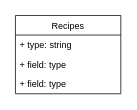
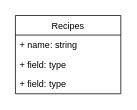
- <mxCell id="3" value="+ type: string" style="text;strokeColor=none;fillColor=none;align=left;verticalAlign=top;spacingLeft=4;spacingRight=4;overflow=hidden;rotatable=0;points=[[0,0.5],[1,0.5]];portConstraint=eastwest;" vertex="1" parent="2"><mxGeometry y="26" width="140" height="26" as="geometry" /></mxCell>
+ <mxCell id="3" value="+ name: string" style="text;strokeColor=none;fillColor=none;align=left;verticalAlign=top;spacingLeft=4;spacingRight=4;overflow=hidden;rotatable=0;points=[[0,0.5],[1,0.5]];portConstraint=eastwest;" vertex="1" parent="2"><mxGeometry y="26" width="140" height="26" as="geometry" /></mxCell>
